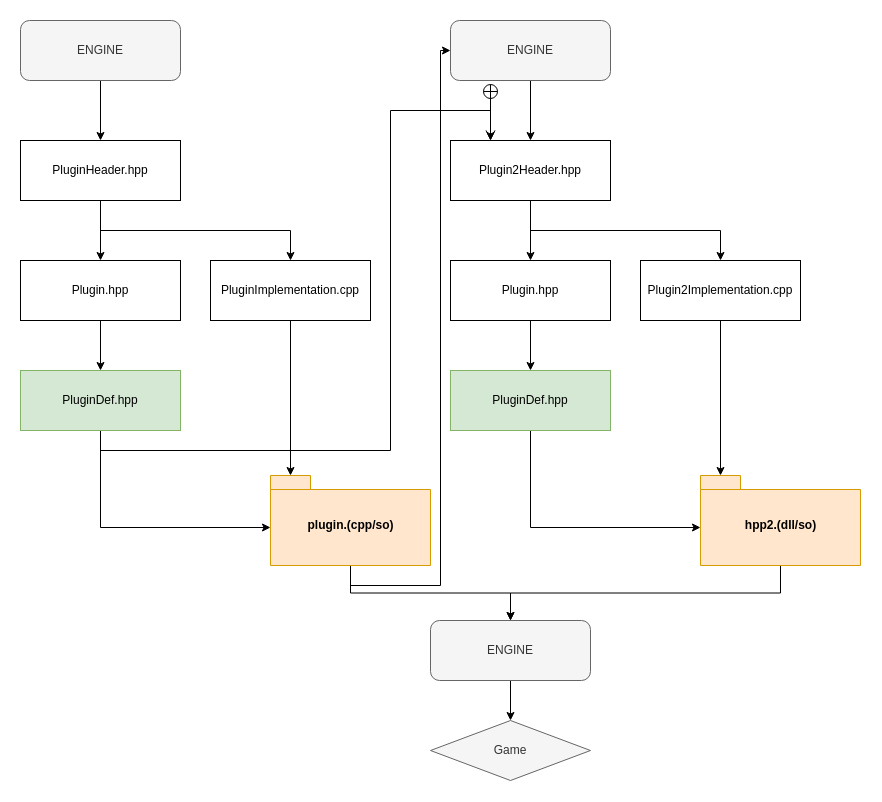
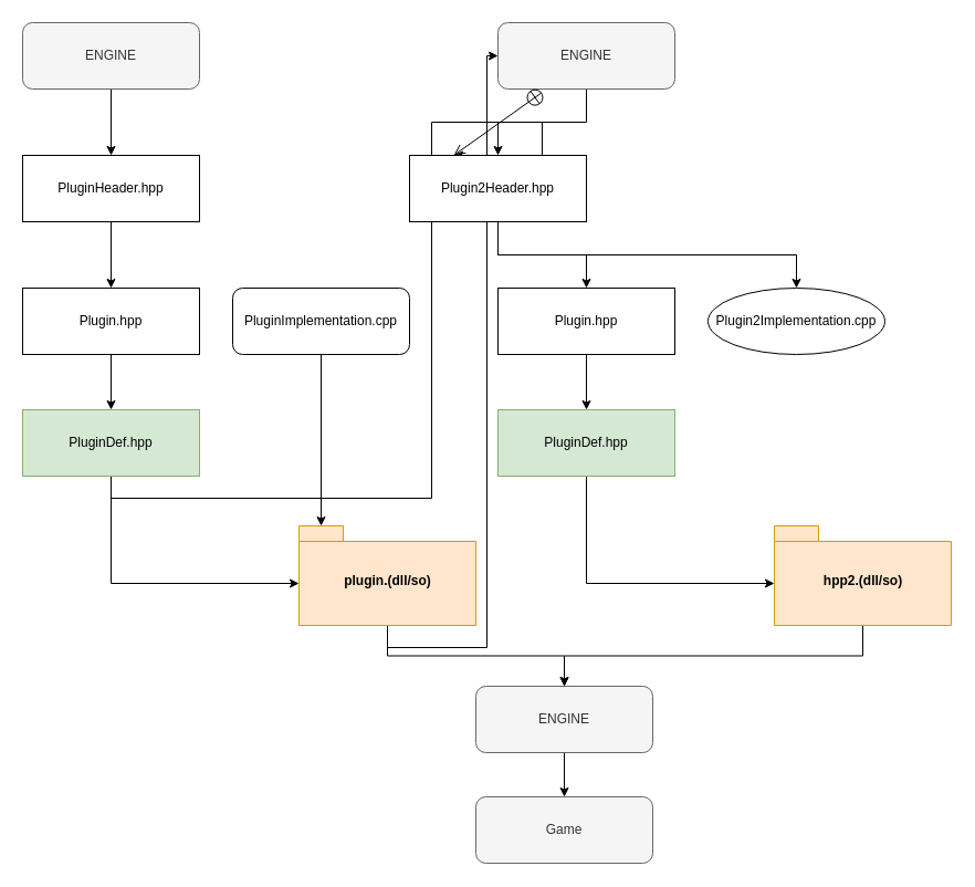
- <mxCell id="19" value="Plugin2Header.hpp&lt;br&gt;" style="rounded=0;whiteSpace=wrap;html=1;" vertex="1" parent="1"><mxGeometry x="450" y="140" width="160" height="60" as="geometry" /></mxCell>
+ <mxCell id="19" value="Plugin2Header.hpp&lt;br&gt;" style="rounded=0;whiteSpace=wrap;html=1;" vertex="1" parent="1"><mxGeometry x="370" y="140" width="160" height="60" as="geometry" /></mxCell>
- <mxCell id="8" style="edgeStyle=orthogonalEdgeStyle;rounded=0;orthogonalLoop=1;jettySize=auto;html=1;exitX=0.5;exitY=1;exitDx=0;exitDy=0;" edge="1" parent="1" source="9" target="11"><mxGeometry relative="1" as="geometry" /></mxCell>
- <mxCell id="11" value="PluginImplementation.cpp" style="rounded=0;whiteSpace=wrap;html=1;" vertex="1" parent="1"><mxGeometry x="210" y="260" width="160" height="60" as="geometry" /></mxCell>
+ <mxCell id="11" value="PluginImplementation.cpp" style="whiteSpace=wrap;html=1;rounded=1;" vertex="1" parent="1"><mxGeometry x="210" y="260" width="160" height="60" as="geometry" /></mxCell>
- <mxCell id="28" value="Plugin2Implementation.cpp" style="rounded=0;whiteSpace=wrap;html=1;" vertex="1" parent="1"><mxGeometry x="640" y="260" width="160" height="60" as="geometry" /></mxCell>
+ <mxCell id="28" value="Plugin2Implementation.cpp" style="ellipse;whiteSpace=wrap;html=1;" vertex="1" parent="1"><mxGeometry x="640" y="260" width="160" height="60" as="geometry" /></mxCell>
- <mxCell id="27" style="edgeStyle=orthogonalEdgeStyle;rounded=0;orthogonalLoop=1;jettySize=auto;html=1;exitX=0.5;exitY=1;exitDx=0;exitDy=0;entryX=0;entryY=0;entryDx=20;entryDy=0;entryPerimeter=0;" edge="1" parent="1" source="28" target="30"><mxGeometry relative="1" as="geometry" /></mxCell>
- <mxCell id="16" value="plugin.(cpp/so)" style="shape=folder;fontStyle=1;spacingTop=10;tabWidth=40;tabHeight=14;tabPosition=left;html=1;fillColor=#ffe6cc;strokeColor=#d79b00;" vertex="1" parent="1"><mxGeometry x="270" y="475" width="160" height="90" as="geometry" /></mxCell>
+ <mxCell id="16" value="plugin.(dll/so)" style="shape=folder;fontStyle=1;spacingTop=10;tabWidth=40;tabHeight=14;tabPosition=left;html=1;fillColor=#ffe6cc;strokeColor=#d79b00;" vertex="1" parent="1"><mxGeometry x="270" y="475" width="160" height="90" as="geometry" /></mxCell>
- <mxCell id="33" value="Game" style="rhombus;whiteSpace=wrap;html=1;fillColor=#f5f5f5;strokeColor=#666666;fontColor=#333333;" vertex="1" parent="1"><mxGeometry x="430" y="720" width="160" height="60" as="geometry" /></mxCell>
+ <mxCell id="33" value="Game" style="rounded=1;whiteSpace=wrap;html=1;fillColor=#f5f5f5;strokeColor=#666666;fontColor=#333333;" vertex="1" parent="1"><mxGeometry x="430" y="720" width="160" height="60" as="geometry" /></mxCell>
